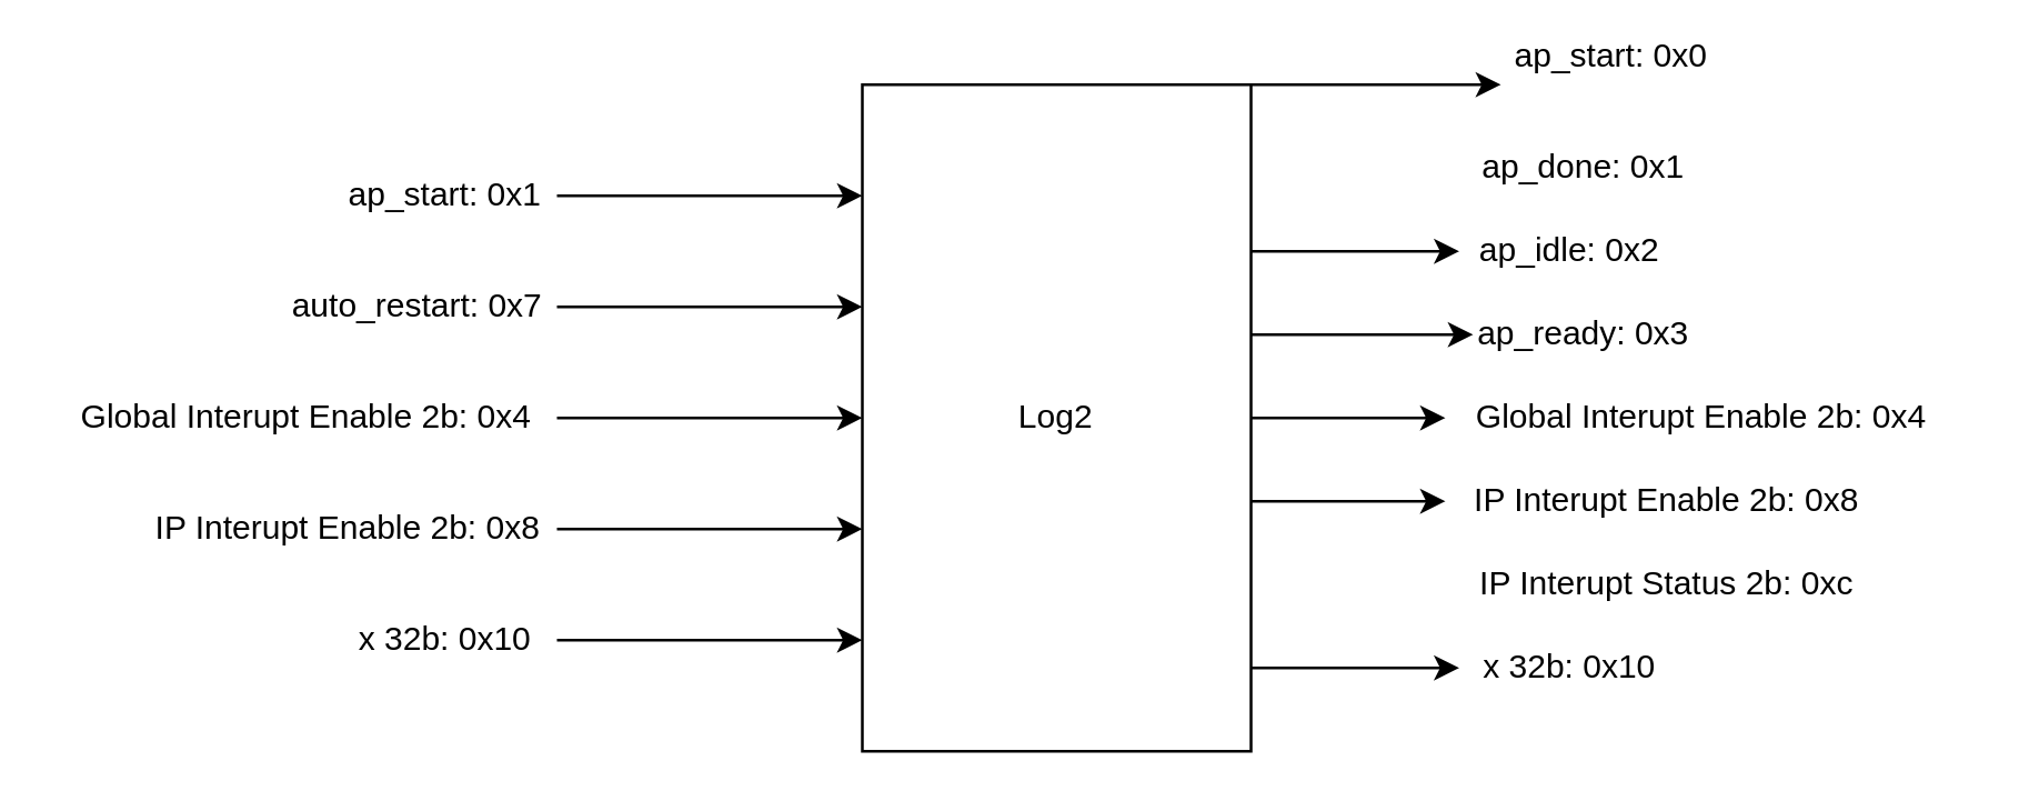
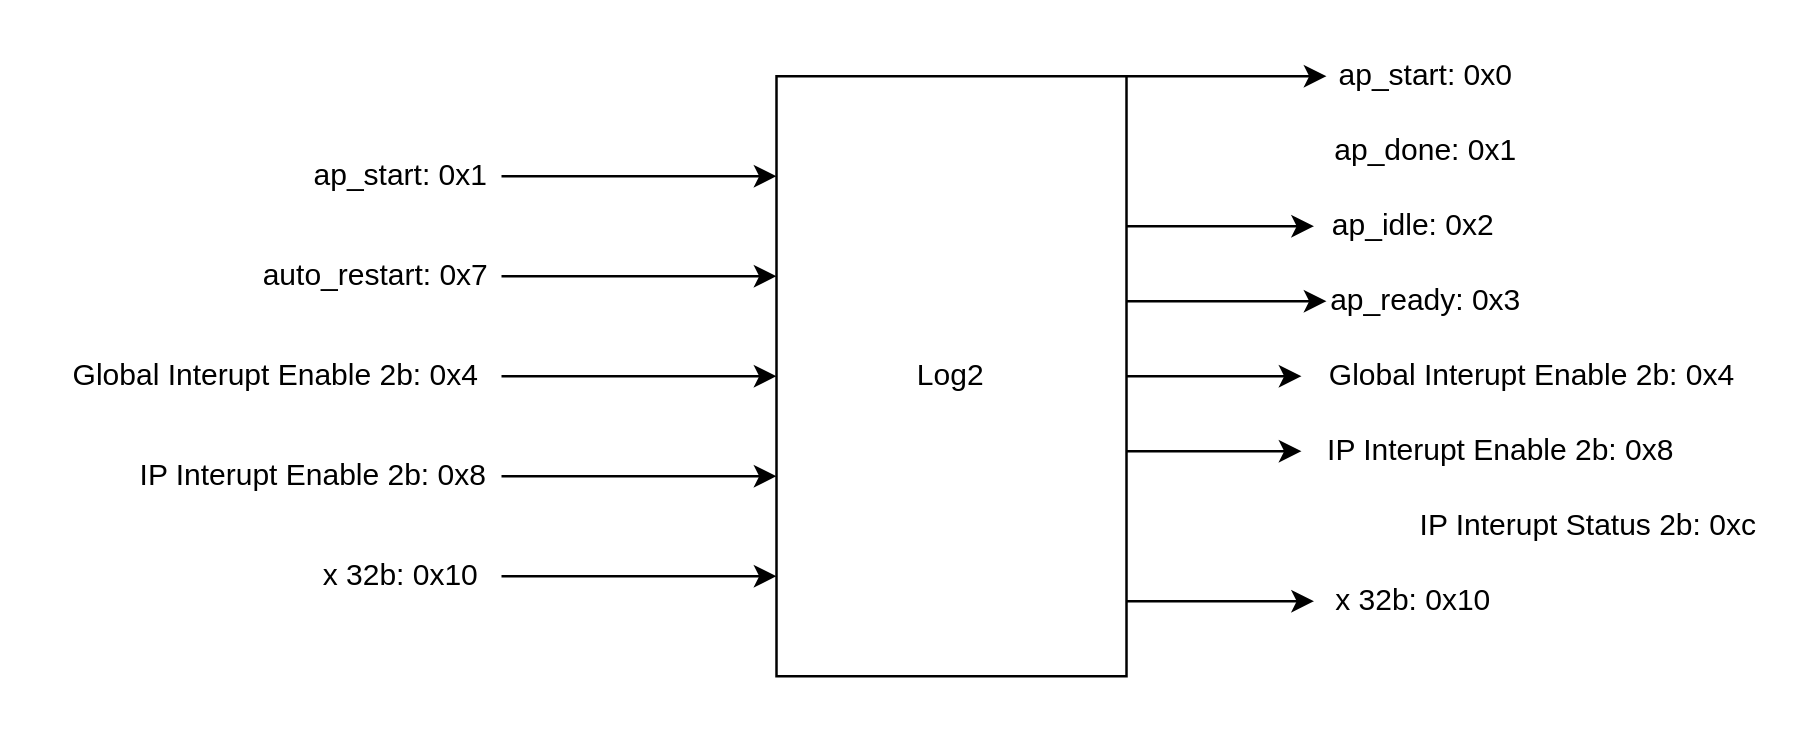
- <mxCell id="23" value="ap_start: 0x0" style="text;html=1;strokeColor=none;fillColor=none;align=center;verticalAlign=middle;whiteSpace=wrap;rounded=0;" vertex="1" parent="1"><mxGeometry x="540" y="10" width="80" height="20" as="geometry" /></mxCell>
+ <mxCell id="23" value="ap_start: 0x0" style="text;html=1;strokeColor=none;fillColor=none;align=center;verticalAlign=middle;whiteSpace=wrap;rounded=0;" vertex="1" parent="1"><mxGeometry x="530" y="20" width="80" height="20" as="geometry" /></mxCell>
- <mxCell id="20" value="IP Interupt Status 2b: 0xc" style="text;html=1;strokeColor=none;fillColor=none;align=center;verticalAlign=middle;whiteSpace=wrap;rounded=0;" vertex="1" parent="1"><mxGeometry x="525" y="200" width="150" height="20" as="geometry" /></mxCell>
+ <mxCell id="20" value="IP Interupt Status 2b: 0xc" style="text;html=1;strokeColor=none;fillColor=none;align=center;verticalAlign=middle;whiteSpace=wrap;rounded=0;" vertex="1" parent="1"><mxGeometry x="560" y="200" width="150" height="20" as="geometry" /></mxCell>
